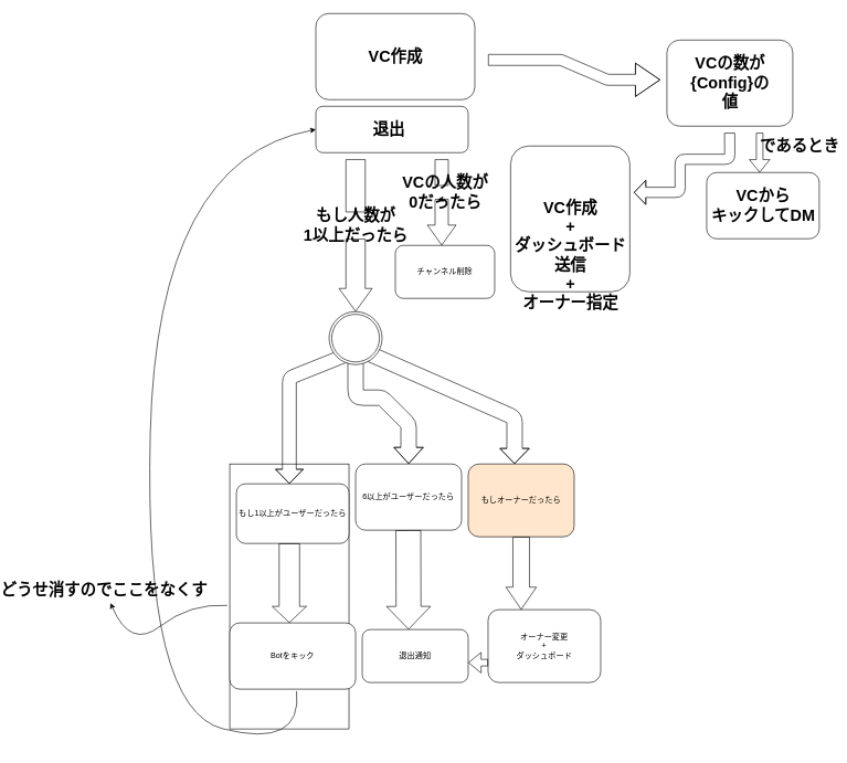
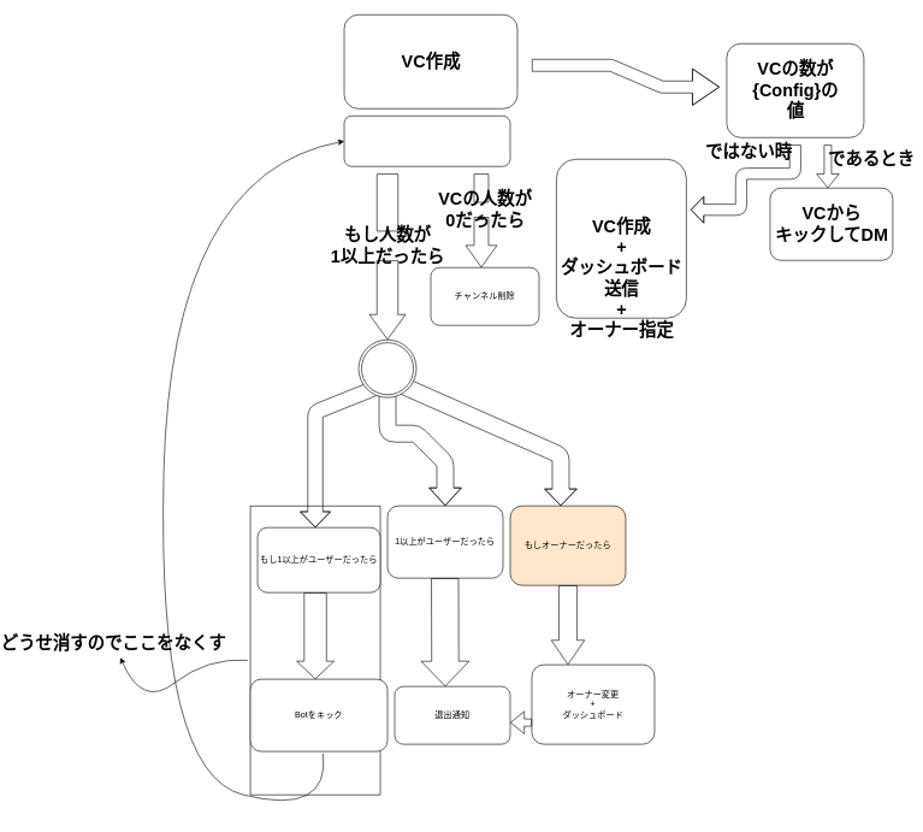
- <mxCell id="18" value="退出" style="text;strokeColor=none;fillColor=none;html=1;fontSize=24;fontStyle=1;verticalAlign=middle;align=center;" parent="1" vertex="1"><mxGeometry x="450" y="175" width="100" height="40" as="geometry" /></mxCell>
+ <mxCell id="10" value="ではない時" style="text;strokeColor=none;fillColor=none;html=1;fontSize=24;fontStyle=1;verticalAlign=middle;align=center;" parent="1" vertex="1"><mxGeometry x="900" y="190" width="100" height="40" as="geometry" /></mxCell>
- <mxCell id="34" value="6以上がユーザーだったら" style="rounded=1;whiteSpace=wrap;html=1;" parent="1" vertex="1"><mxGeometry x="450" y="700" width="160" height="100" as="geometry" /></mxCell>
+ <mxCell id="34" value="1以上がユーザーだったら" style="rounded=1;whiteSpace=wrap;html=1;" parent="1" vertex="1"><mxGeometry x="450" y="700" width="160" height="100" as="geometry" /></mxCell>
